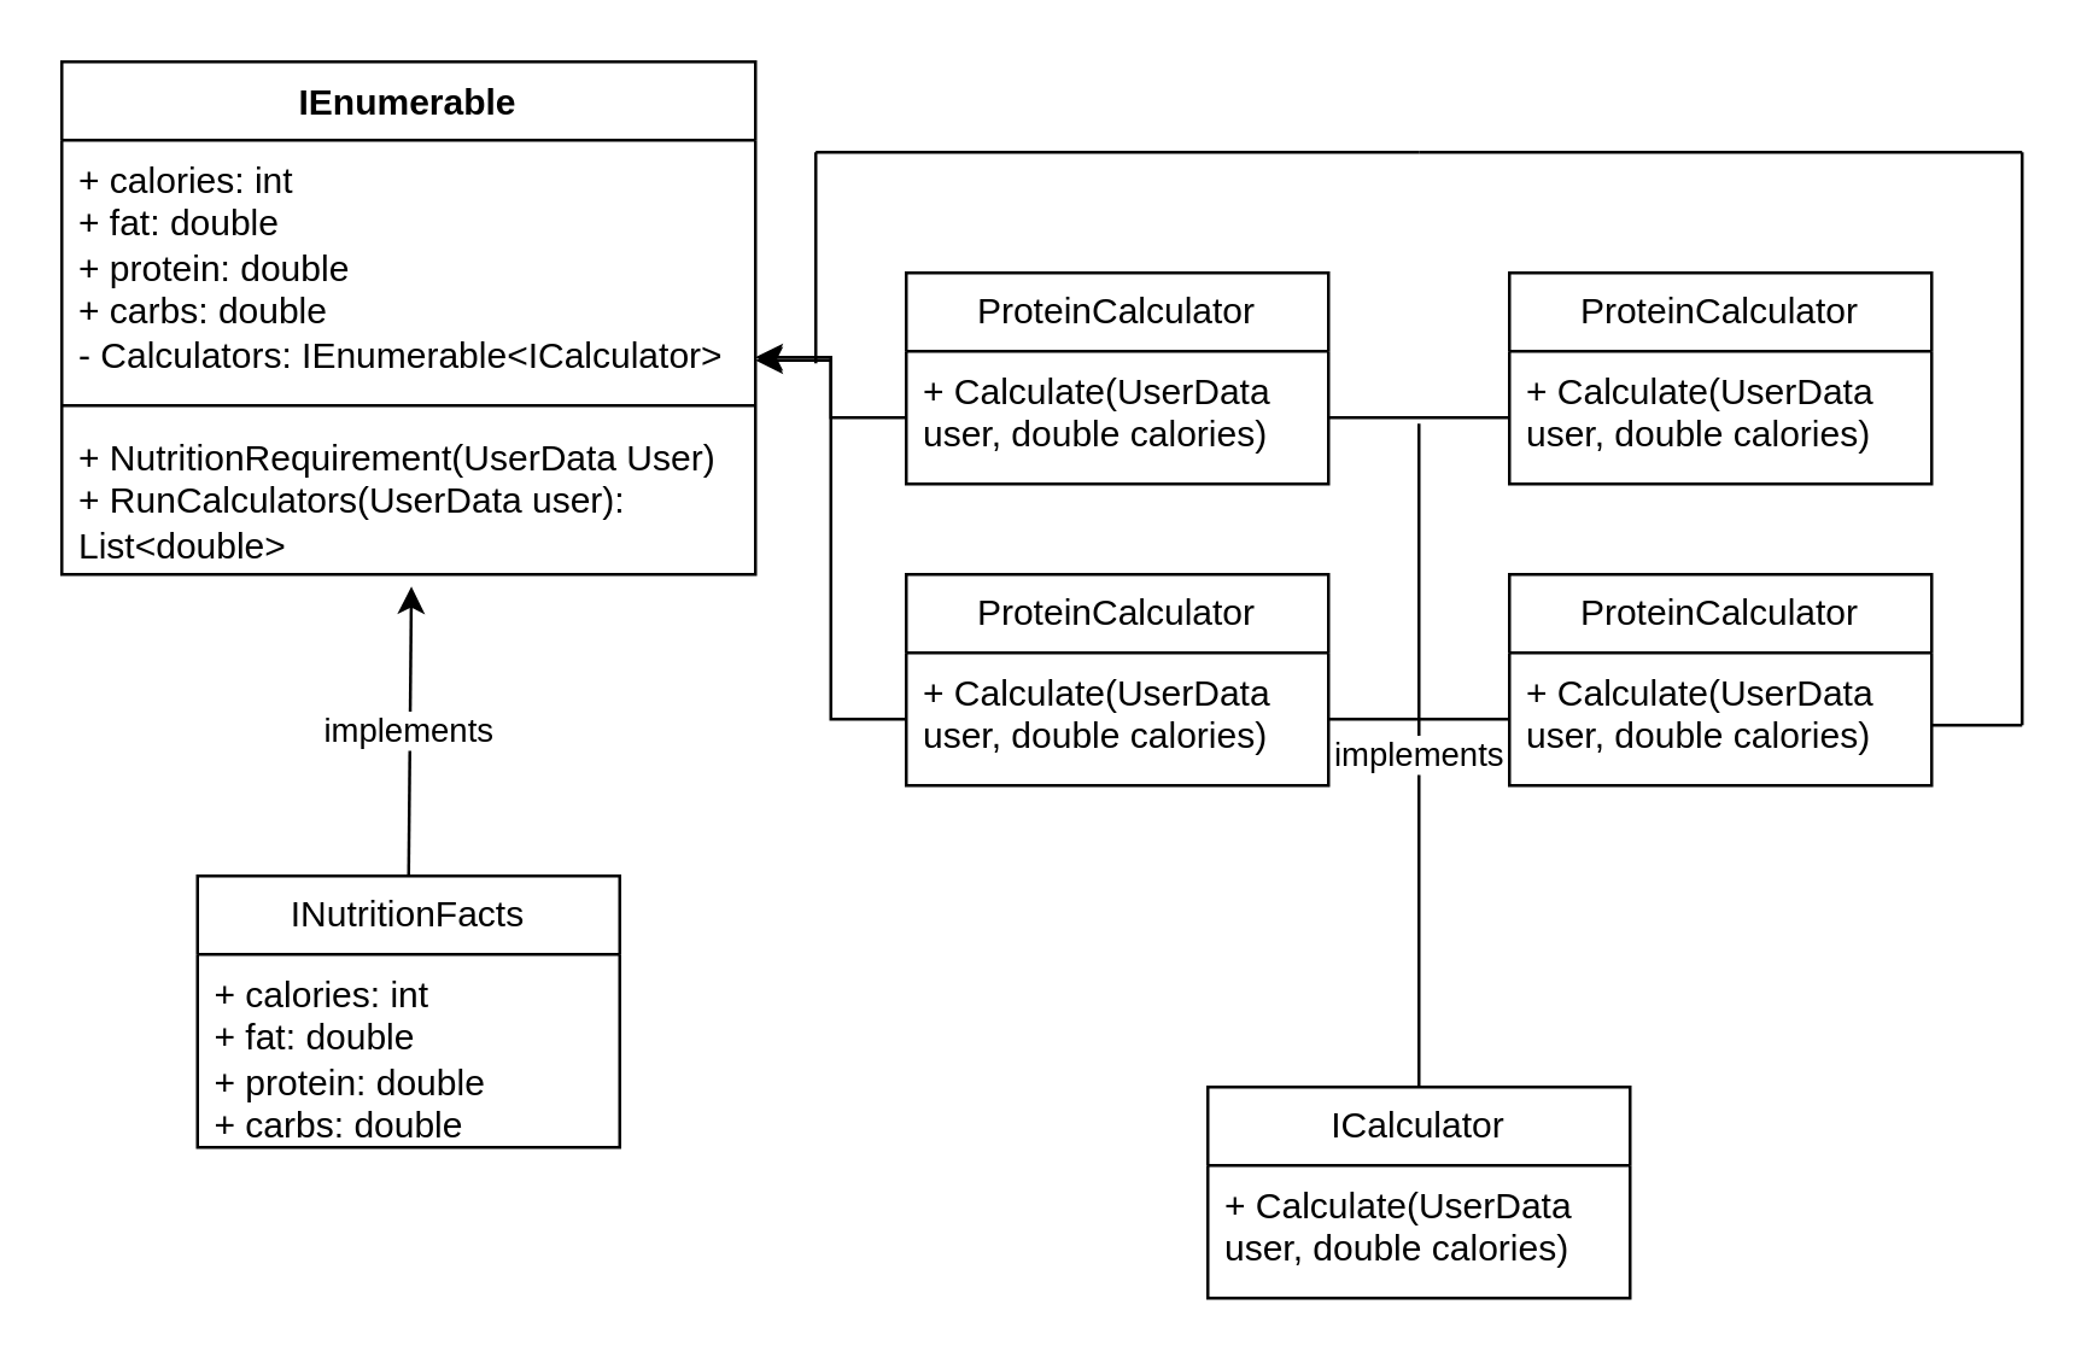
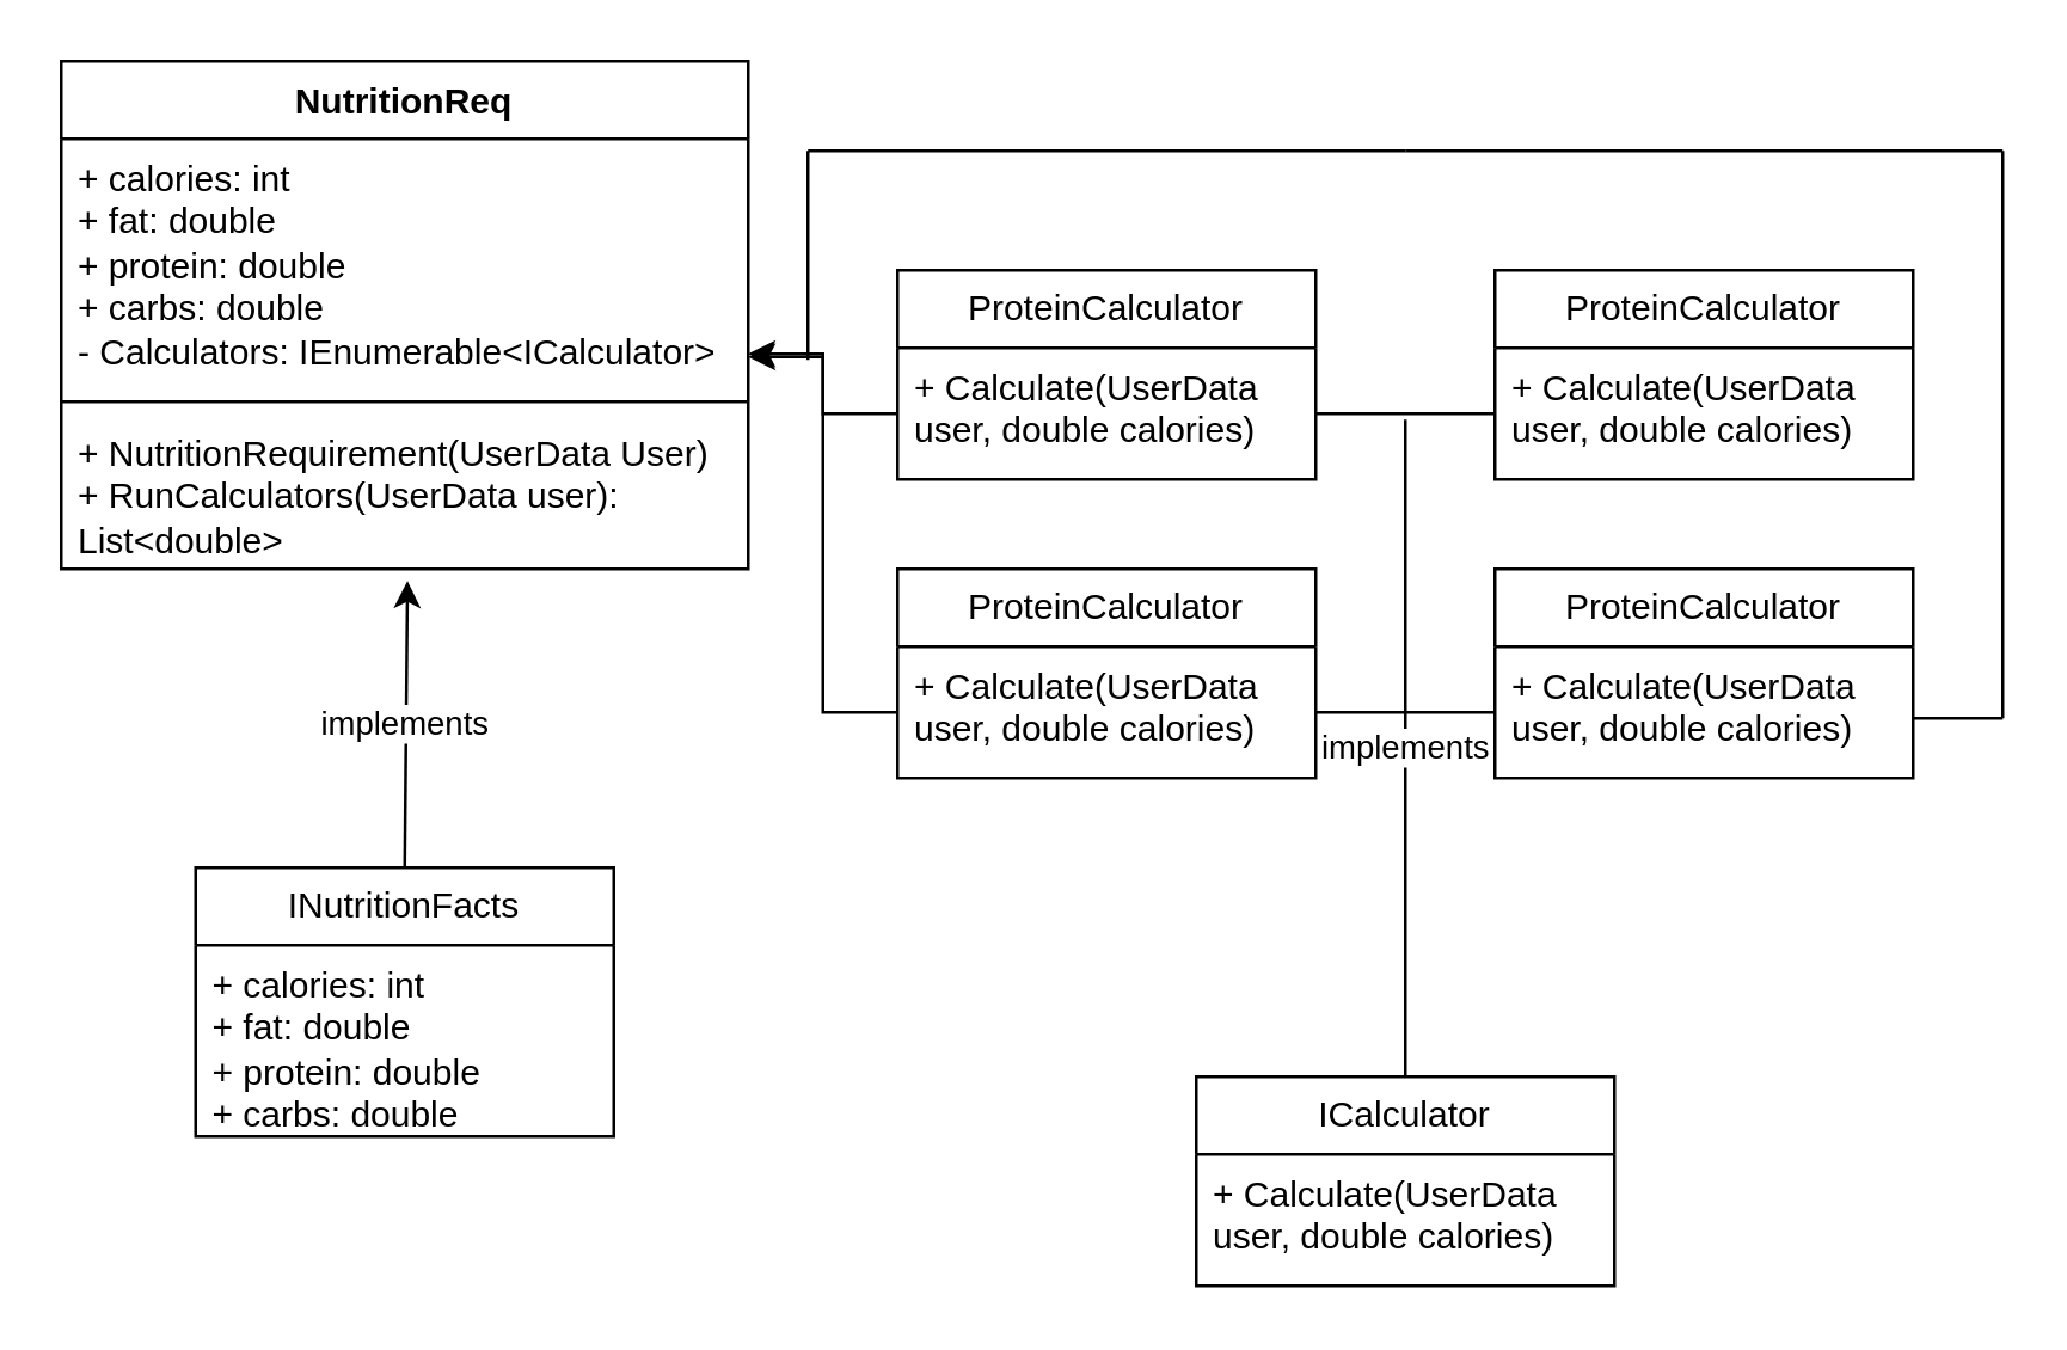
- <mxCell id="2" value="IEnumerable" style="swimlane;fontStyle=1;align=center;verticalAlign=top;childLayout=stackLayout;horizontal=1;startSize=26;horizontalStack=0;resizeParent=1;resizeParentMax=0;resizeLast=0;collapsible=1;marginBottom=0;whiteSpace=wrap;html=1;" vertex="1" parent="1"><mxGeometry x="20" y="20" width="230" height="170" as="geometry" /></mxCell>
+ <mxCell id="2" value="NutritionReq" style="swimlane;fontStyle=1;align=center;verticalAlign=top;childLayout=stackLayout;horizontal=1;startSize=26;horizontalStack=0;resizeParent=1;resizeParentMax=0;resizeLast=0;collapsible=1;marginBottom=0;whiteSpace=wrap;html=1;" vertex="1" parent="1"><mxGeometry x="20" y="20" width="230" height="170" as="geometry" /></mxCell>
